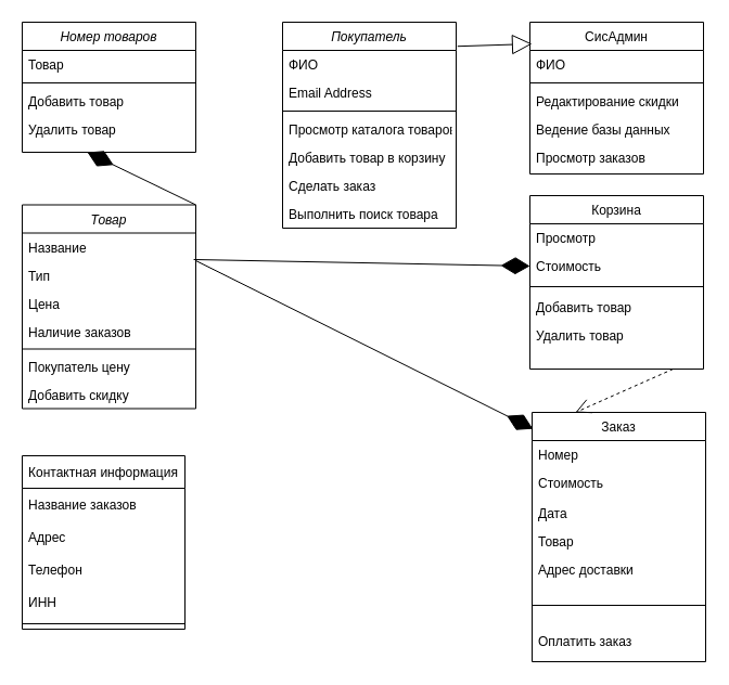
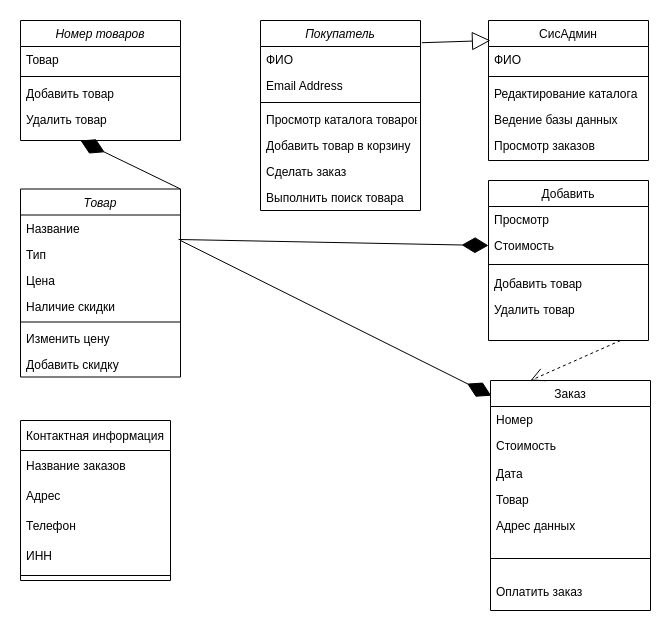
- <mxCell id="13" value="Редактирование скидки" style="text;align=left;verticalAlign=top;spacingLeft=4;spacingRight=4;overflow=hidden;rotatable=0;points=[[0,0.5],[1,0.5]];portConstraint=eastwest;" parent="10" vertex="1"><mxGeometry y="60" width="160" height="26" as="geometry" /></mxCell>
+ <mxCell id="13" value="Редактирование каталога" style="text;align=left;verticalAlign=top;spacingLeft=4;spacingRight=4;overflow=hidden;rotatable=0;points=[[0,0.5],[1,0.5]];portConstraint=eastwest;" parent="10" vertex="1"><mxGeometry y="60" width="160" height="26" as="geometry" /></mxCell>
- <mxCell id="29" value="Корзина" style="swimlane;fontStyle=0;align=center;verticalAlign=top;childLayout=stackLayout;horizontal=1;startSize=26;horizontalStack=0;resizeParent=1;resizeLast=0;collapsible=1;marginBottom=0;rounded=0;shadow=0;strokeWidth=1;" vertex="1" parent="1"><mxGeometry x="488" y="180" width="160" height="160" as="geometry"><mxRectangle x="550" y="140" width="160" height="26" as="alternateBounds" /></mxGeometry></mxCell>
+ <mxCell id="29" value="Добавить" style="swimlane;fontStyle=0;align=center;verticalAlign=top;childLayout=stackLayout;horizontal=1;startSize=26;horizontalStack=0;resizeParent=1;resizeLast=0;collapsible=1;marginBottom=0;rounded=0;shadow=0;strokeWidth=1;" vertex="1" parent="1"><mxGeometry x="488" y="180" width="160" height="160" as="geometry"><mxRectangle x="550" y="140" width="160" height="26" as="alternateBounds" /></mxGeometry></mxCell>
- <mxCell id="25" value="Наличие заказов" style="text;align=left;verticalAlign=top;spacingLeft=4;spacingRight=4;overflow=hidden;rotatable=0;points=[[0,0.5],[1,0.5]];portConstraint=eastwest;" vertex="1" parent="21"><mxGeometry y="104" width="160" height="26" as="geometry" /></mxCell>
+ <mxCell id="25" value="Наличие скидки" style="text;align=left;verticalAlign=top;spacingLeft=4;spacingRight=4;overflow=hidden;rotatable=0;points=[[0,0.5],[1,0.5]];portConstraint=eastwest;" vertex="1" parent="21"><mxGeometry y="104" width="160" height="26" as="geometry" /></mxCell>
- <mxCell id="27" value="Покупатель цену" style="text;align=left;verticalAlign=top;spacingLeft=4;spacingRight=4;overflow=hidden;rotatable=0;points=[[0,0.5],[1,0.5]];portConstraint=eastwest;" vertex="1" parent="21"><mxGeometry y="136" width="160" height="26" as="geometry" /></mxCell>
+ <mxCell id="27" value="Изменить цену" style="text;align=left;verticalAlign=top;spacingLeft=4;spacingRight=4;overflow=hidden;rotatable=0;points=[[0,0.5],[1,0.5]];portConstraint=eastwest;" vertex="1" parent="21"><mxGeometry y="136" width="160" height="26" as="geometry" /></mxCell>
- <mxCell id="40" value="Адрес доставки" style="text;align=left;verticalAlign=top;spacingLeft=4;spacingRight=4;overflow=hidden;rotatable=0;points=[[0,0.5],[1,0.5]];portConstraint=eastwest;" vertex="1" parent="35"><mxGeometry y="132" width="160" height="26" as="geometry" /></mxCell>
+ <mxCell id="40" value="Адрес данных" style="text;align=left;verticalAlign=top;spacingLeft=4;spacingRight=4;overflow=hidden;rotatable=0;points=[[0,0.5],[1,0.5]];portConstraint=eastwest;" vertex="1" parent="35"><mxGeometry y="132" width="160" height="26" as="geometry" /></mxCell>
